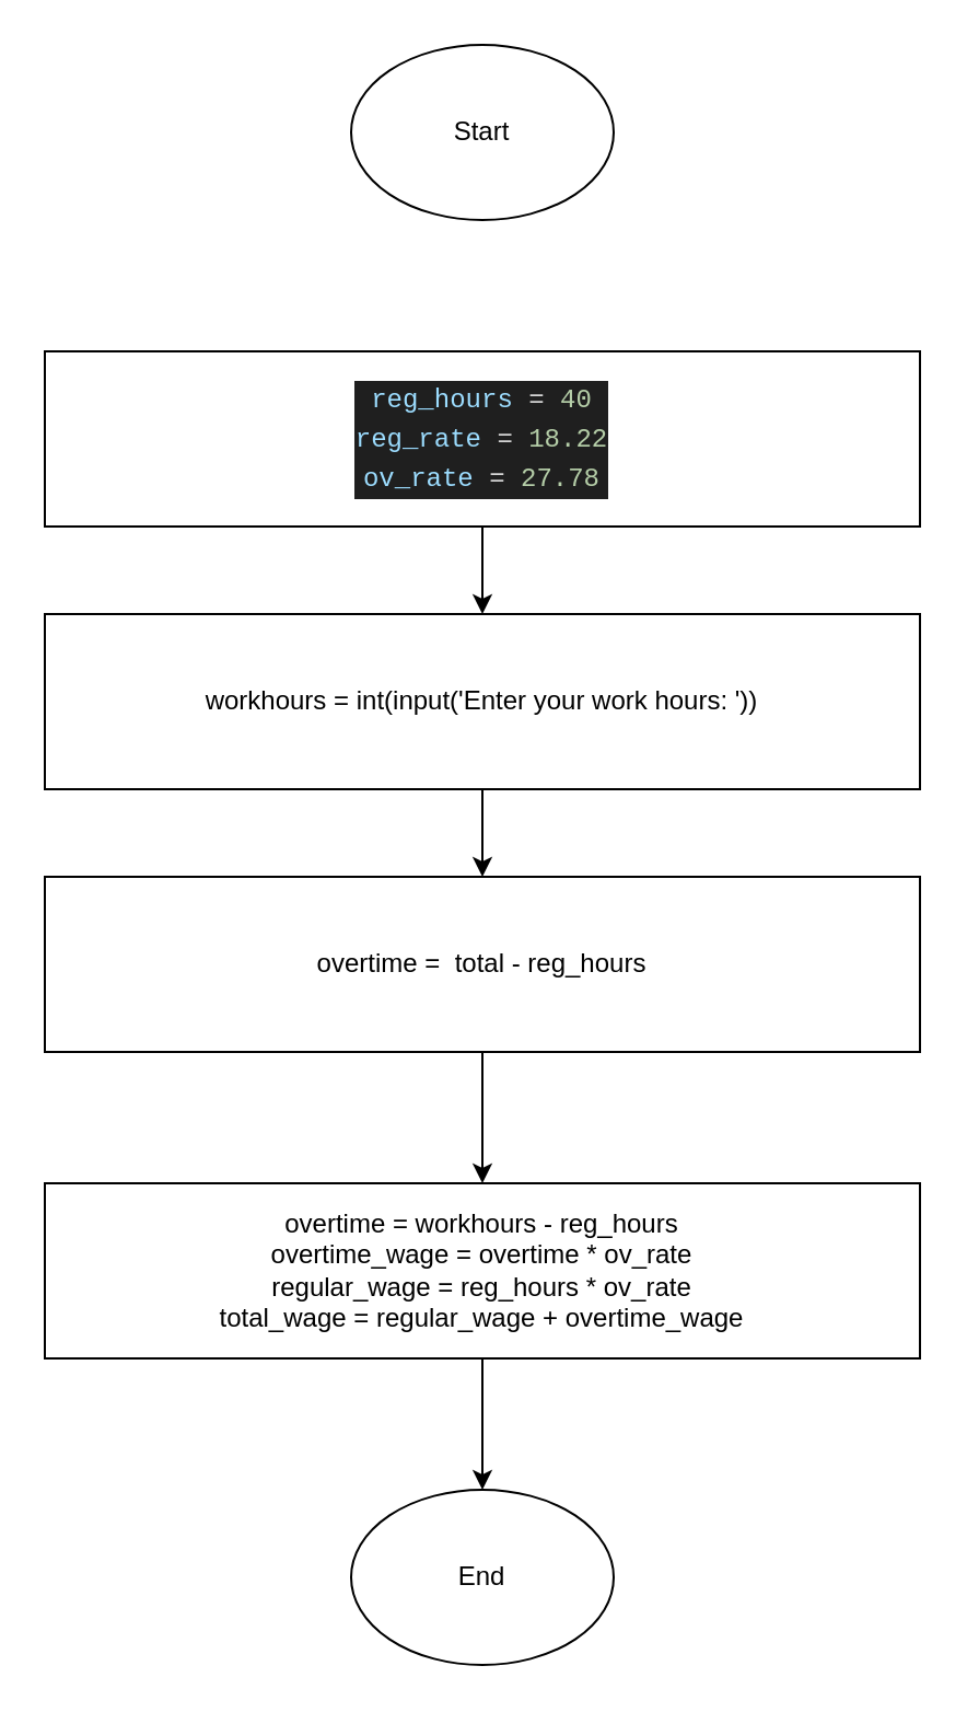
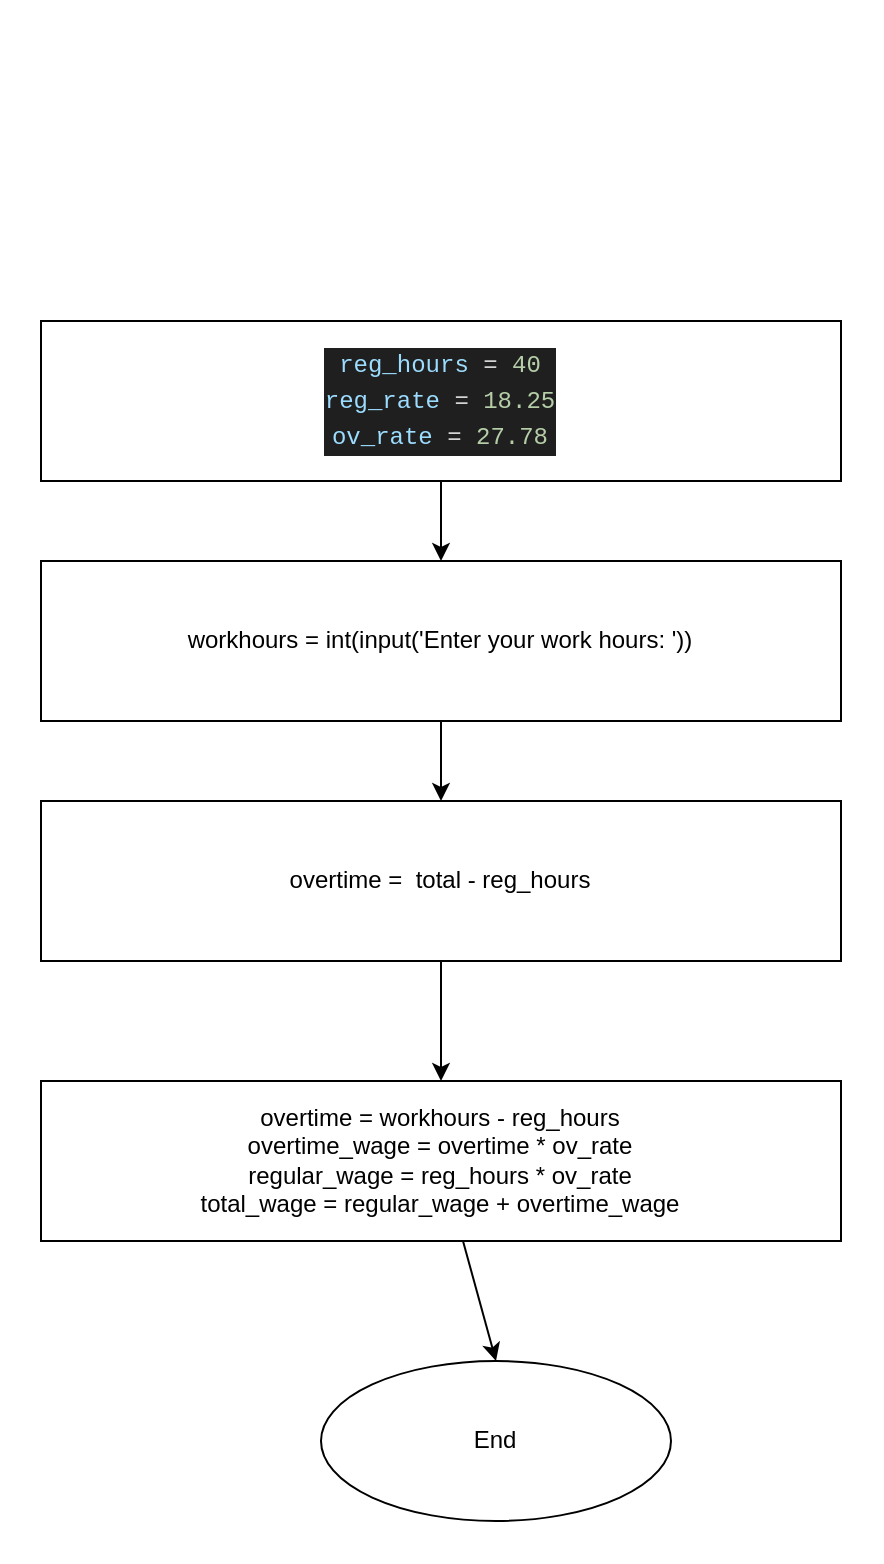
- <mxCell id="10" value="Start" style="ellipse;whiteSpace=wrap;html=1;" vertex="1" parent="1"><mxGeometry x="160" y="20" width="120" height="80" as="geometry" /></mxCell>
- <mxCell id="7" value="&lt;div style=&quot;color: rgb(204, 204, 204); background-color: rgb(31, 31, 31); font-family: Menlo, Monaco, &amp;quot;Courier New&amp;quot;, monospace; line-height: 18px;&quot;&gt;&lt;div&gt;&lt;span style=&quot;color: #9cdcfe;&quot;&gt;reg_hours&lt;/span&gt; &lt;span style=&quot;color: #d4d4d4;&quot;&gt;=&lt;/span&gt; &lt;span style=&quot;color: #b5cea8;&quot;&gt;40&lt;/span&gt;&lt;/div&gt;&lt;div&gt;    &lt;span style=&quot;color: #9cdcfe;&quot;&gt;reg_rate&lt;/span&gt; &lt;span style=&quot;color: #d4d4d4;&quot;&gt;=&lt;/span&gt; &lt;span style=&quot;color: #b5cea8;&quot;&gt;18.22&lt;/span&gt;&lt;/div&gt;&lt;div&gt;    &lt;span style=&quot;color: #9cdcfe;&quot;&gt;ov_rate&lt;/span&gt; &lt;span style=&quot;color: #d4d4d4;&quot;&gt;=&lt;/span&gt; &lt;span style=&quot;color: #b5cea8;&quot;&gt;27.78&lt;/span&gt;&lt;/div&gt;&lt;/div&gt;" style="rounded=0;whiteSpace=wrap;html=1;" vertex="1" parent="1"><mxGeometry x="20" y="160" width="400" height="80" as="geometry" /></mxCell>
+ <mxCell id="7" value="&lt;div style=&quot;color: rgb(204, 204, 204); background-color: rgb(31, 31, 31); font-family: Menlo, Monaco, &amp;quot;Courier New&amp;quot;, monospace; line-height: 18px;&quot;&gt;&lt;div&gt;&lt;span style=&quot;color: #9cdcfe;&quot;&gt;reg_hours&lt;/span&gt; &lt;span style=&quot;color: #d4d4d4;&quot;&gt;=&lt;/span&gt; &lt;span style=&quot;color: #b5cea8;&quot;&gt;40&lt;/span&gt;&lt;/div&gt;&lt;div&gt;    &lt;span style=&quot;color: #9cdcfe;&quot;&gt;reg_rate&lt;/span&gt; &lt;span style=&quot;color: #d4d4d4;&quot;&gt;=&lt;/span&gt; &lt;span style=&quot;color: #b5cea8;&quot;&gt;18.25&lt;/span&gt;&lt;/div&gt;&lt;div&gt;    &lt;span style=&quot;color: #9cdcfe;&quot;&gt;ov_rate&lt;/span&gt; &lt;span style=&quot;color: #d4d4d4;&quot;&gt;=&lt;/span&gt; &lt;span style=&quot;color: #b5cea8;&quot;&gt;27.78&lt;/span&gt;&lt;/div&gt;&lt;/div&gt;" style="rounded=0;whiteSpace=wrap;html=1;" vertex="1" parent="1"><mxGeometry x="20" y="160" width="400" height="80" as="geometry" /></mxCell>
- <mxCell id="11" value="End" style="ellipse;whiteSpace=wrap;html=1;" vertex="1" parent="1"><mxGeometry x="160" y="680" width="120" height="80" as="geometry" /></mxCell>
+ <mxCell id="11" value="End" style="ellipse;whiteSpace=wrap;html=1;" vertex="1" parent="1"><mxGeometry x="160" y="680" width="175" height="80" as="geometry" /></mxCell>
